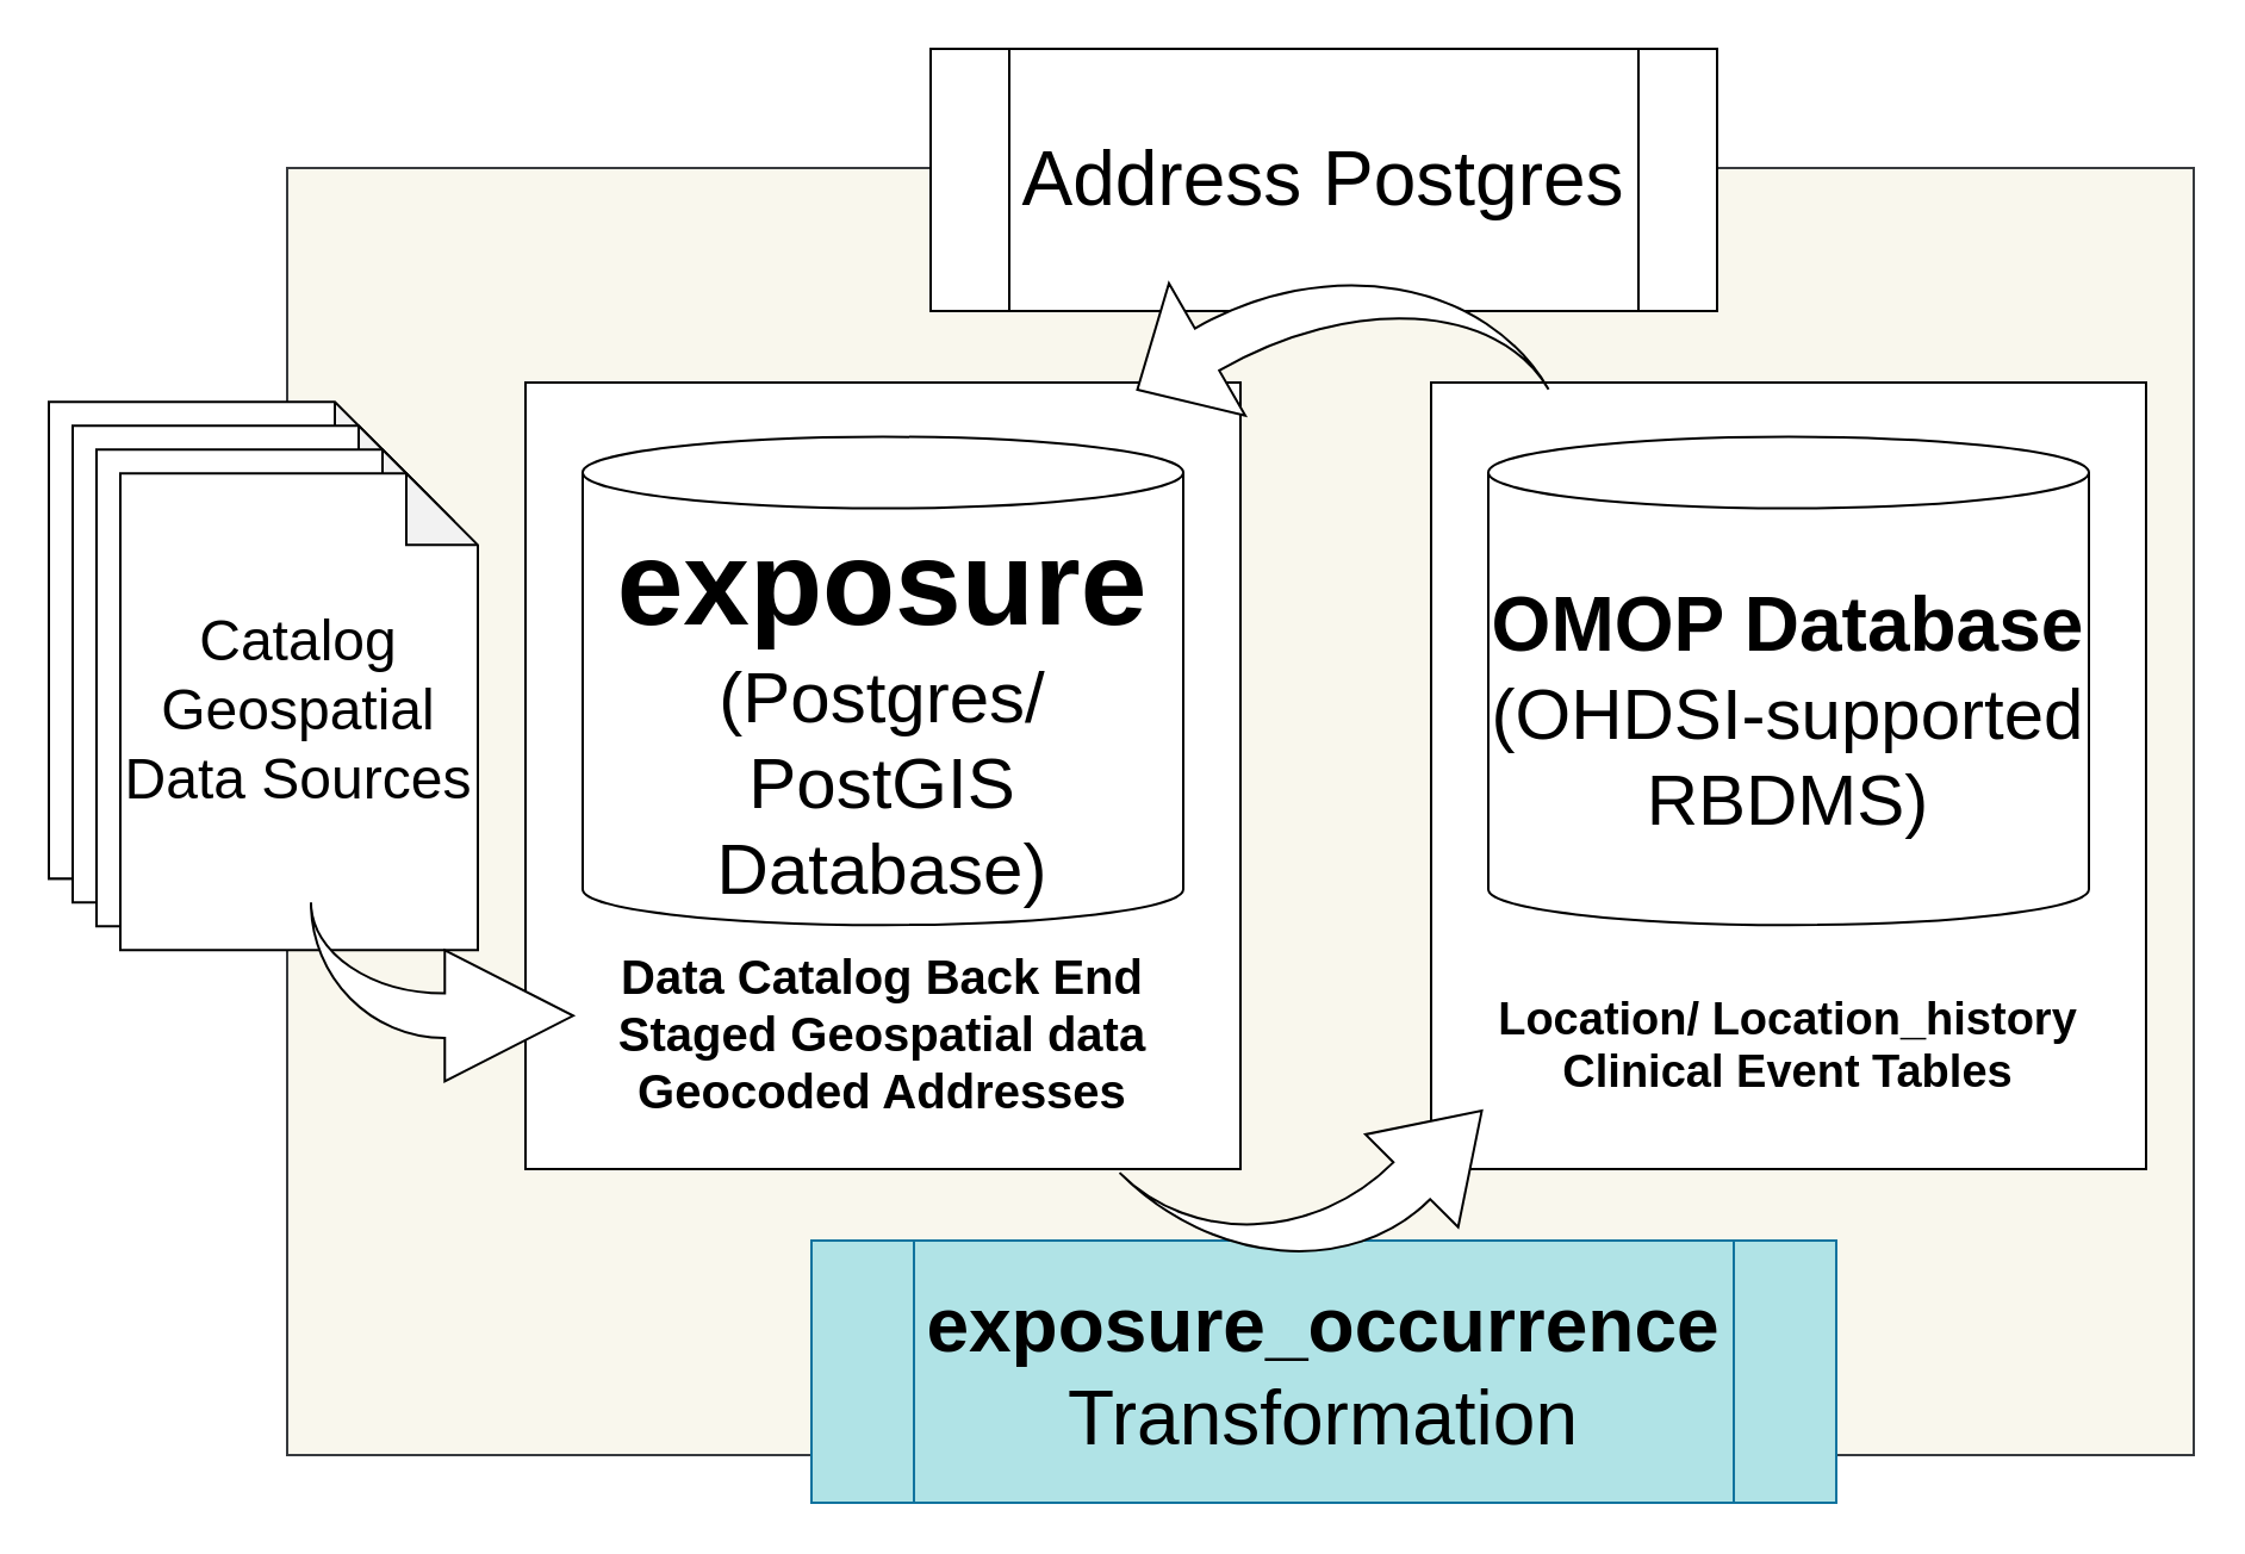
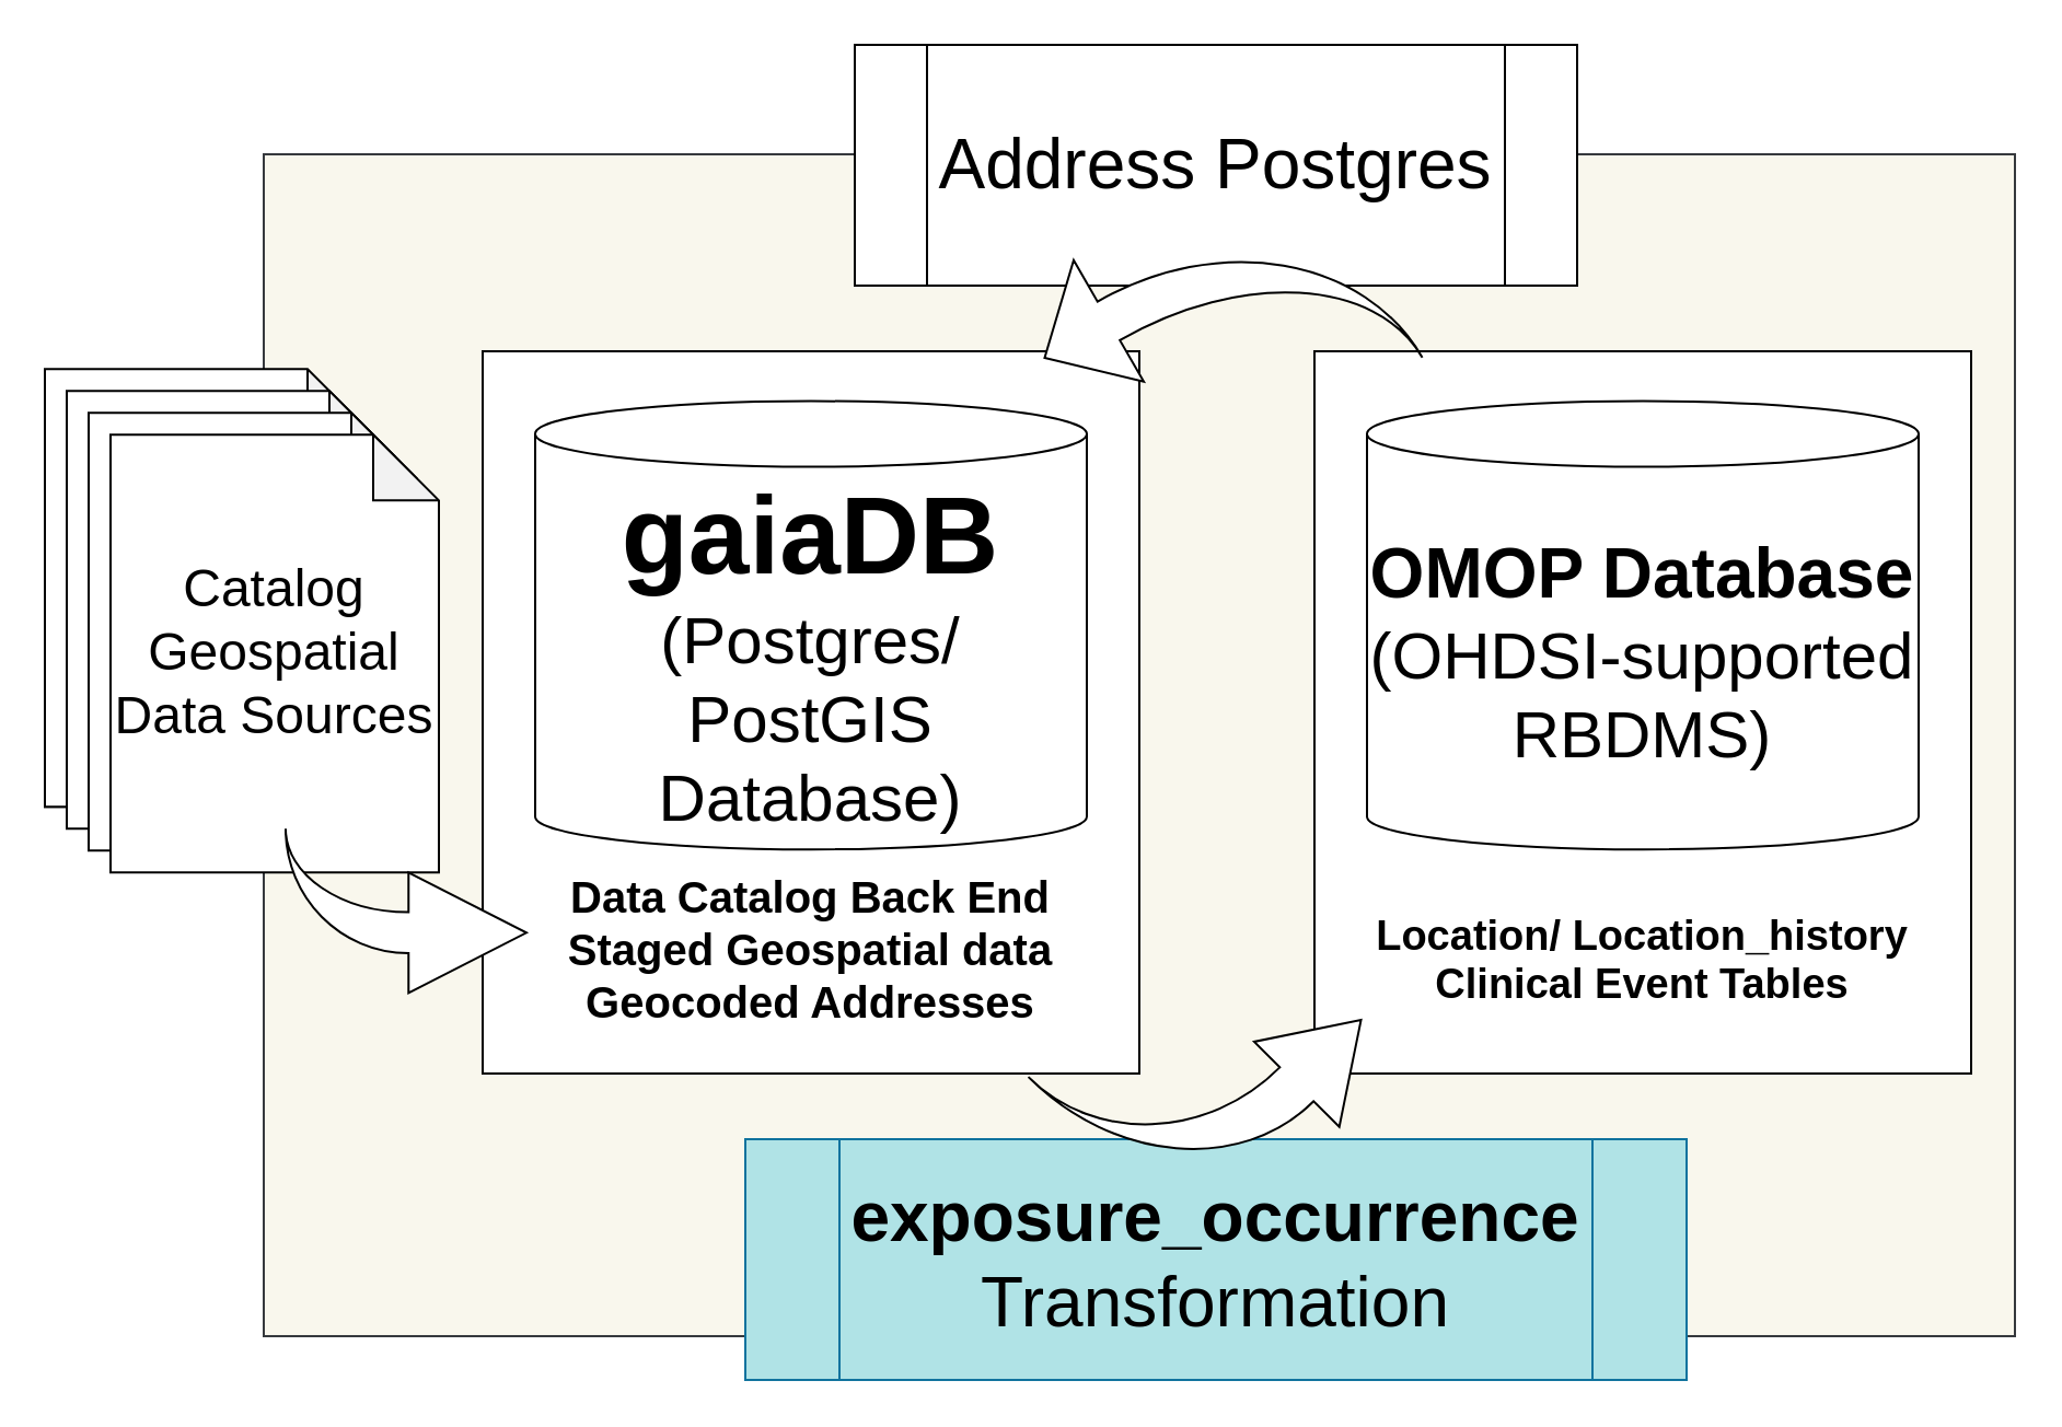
- <mxCell id="6" value="&lt;font style=&quot;&quot;&gt;&lt;font style=&quot;font-size: 50px;&quot;&gt;&lt;b&gt;exposure&lt;/b&gt;&lt;/font&gt;&lt;br&gt;&lt;span style=&quot;font-size: 30px;&quot;&gt;(Postgres/&lt;/span&gt;&lt;br&gt;&lt;span style=&quot;font-size: 30px;&quot;&gt;PostGIS Database)&lt;/span&gt;&lt;br&gt;&lt;/font&gt;" style="shape=cylinder3;whiteSpace=wrap;html=1;boundedLbl=1;backgroundOutline=1;size=15;" parent="4" vertex="1"><mxGeometry x="24" y="22.759" width="252" height="204.828" as="geometry" /></mxCell>
+ <mxCell id="6" value="&lt;font style=&quot;&quot;&gt;&lt;font style=&quot;font-size: 50px;&quot;&gt;&lt;b&gt;gaiaDB&lt;/b&gt;&lt;/font&gt;&lt;br&gt;&lt;span style=&quot;font-size: 30px;&quot;&gt;(Postgres/&lt;/span&gt;&lt;br&gt;&lt;span style=&quot;font-size: 30px;&quot;&gt;PostGIS Database)&lt;/span&gt;&lt;br&gt;&lt;/font&gt;" style="shape=cylinder3;whiteSpace=wrap;html=1;boundedLbl=1;backgroundOutline=1;size=15;" parent="4" vertex="1"><mxGeometry x="24" y="22.759" width="252" height="204.828" as="geometry" /></mxCell>
